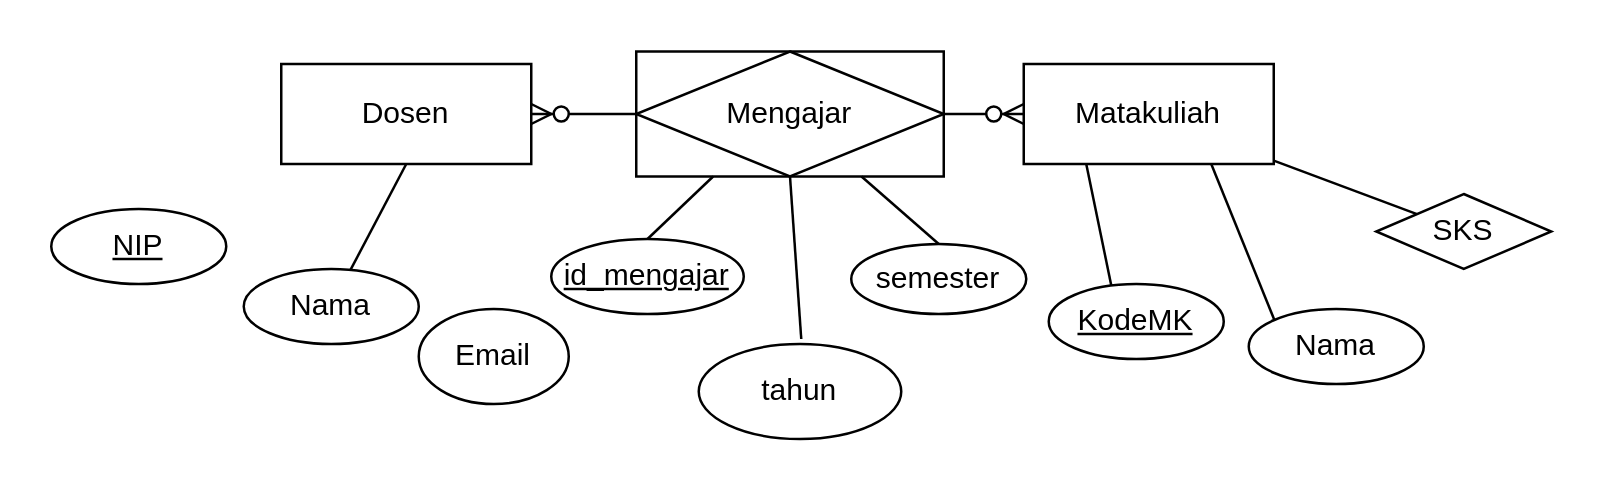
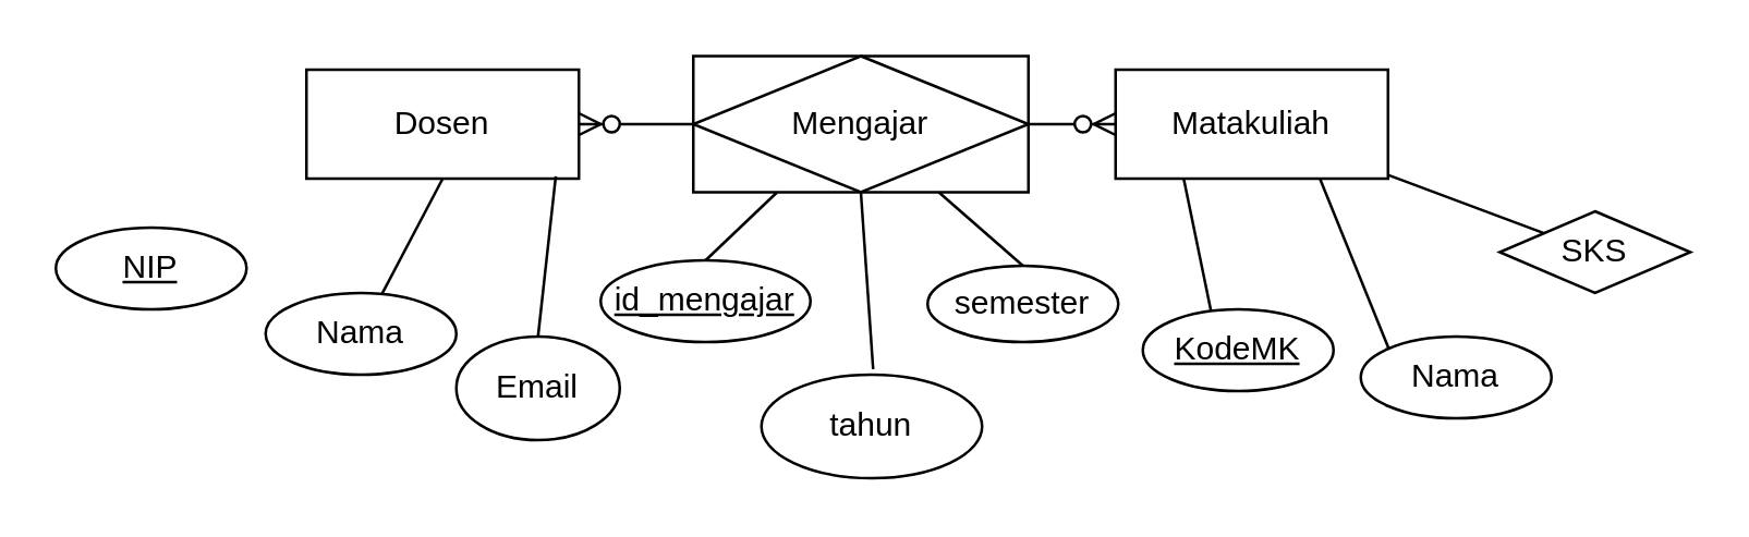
+ <mxCell id="12" style="html=1;endArrow=none;endFill=0;exitX=0;exitY=0.5;exitDx=0;exitDy=0;entryX=0.915;entryY=0.978;entryDx=0;entryDy=0;entryPerimeter=0;" parent="1" source="7" target="2" edge="1"><mxGeometry relative="1" as="geometry"><mxPoint x="260" y="105" as="sourcePoint" /><mxPoint x="260" y="75" as="targetPoint" /></mxGeometry></mxCell>
